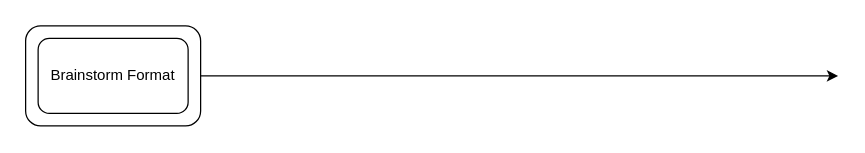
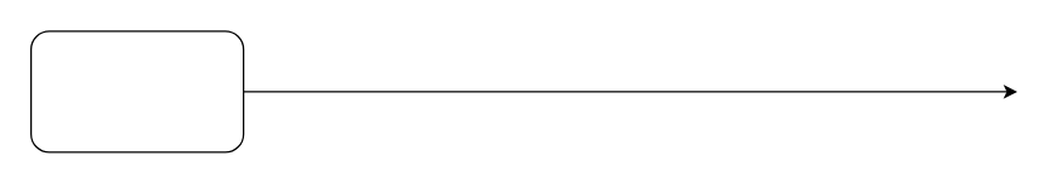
- <mxCell id="3" value="Brainstorm Format" style="rounded=1;whiteSpace=wrap;html=1;" vertex="1" parent="1"><mxGeometry x="30" y="30" width="120" height="60" as="geometry" /></mxCell>
